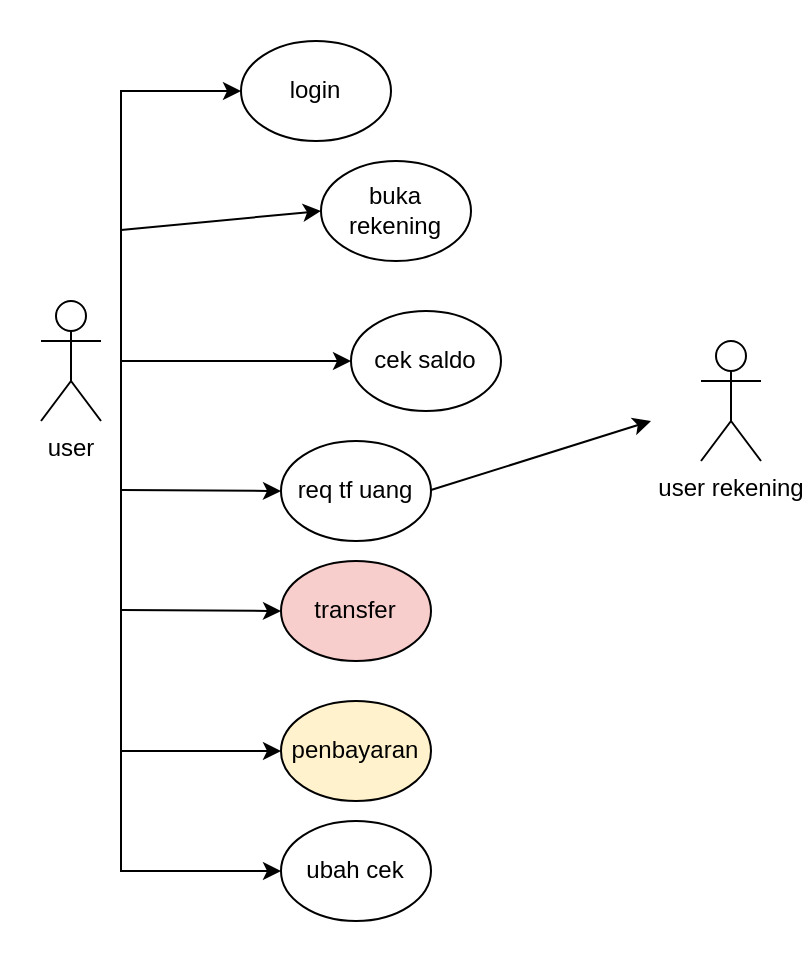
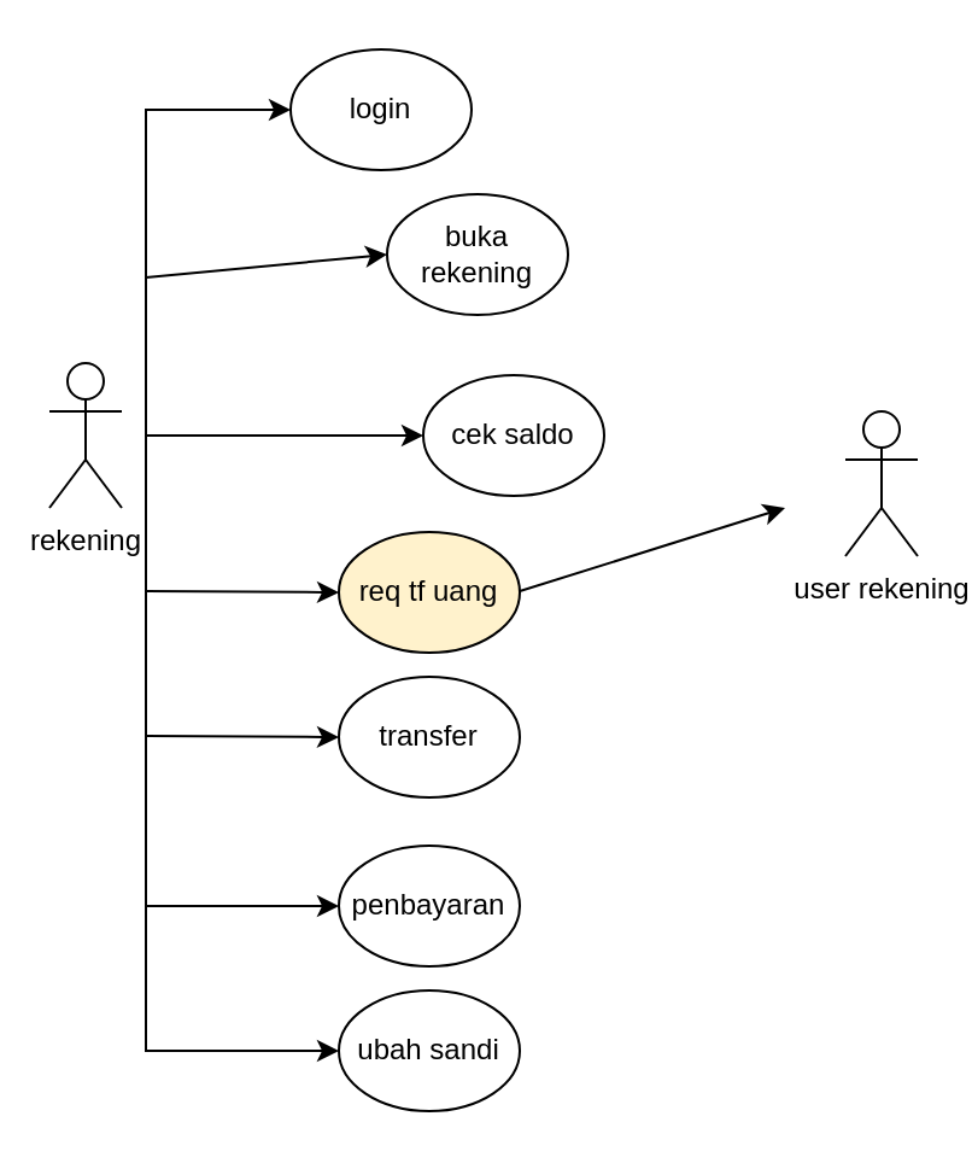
- <mxCell id="2" value="user" style="shape=umlActor;verticalLabelPosition=bottom;verticalAlign=top;html=1;outlineConnect=0;" vertex="1" parent="1"><mxGeometry x="20" y="150" width="30" height="60" as="geometry" /></mxCell>
+ <mxCell id="2" value="rekening" style="shape=umlActor;verticalLabelPosition=bottom;verticalAlign=top;html=1;outlineConnect=0;" vertex="1" parent="1"><mxGeometry x="20" y="150" width="30" height="60" as="geometry" /></mxCell>
- <mxCell id="8" value="req tf uang" style="ellipse;whiteSpace=wrap;html=1;" vertex="1" parent="1"><mxGeometry x="140" y="220" width="75" height="50" as="geometry" /></mxCell>
+ <mxCell id="8" value="req tf uang" style="ellipse;whiteSpace=wrap;html=1;fillColor=#fff2cc;" vertex="1" parent="1"><mxGeometry x="140" y="220" width="75" height="50" as="geometry" /></mxCell>
- <mxCell id="6" value="transfer" style="ellipse;whiteSpace=wrap;html=1;fillColor=#f8cecc;" vertex="1" parent="1"><mxGeometry x="140" y="280" width="75" height="50" as="geometry" /></mxCell>
+ <mxCell id="6" value="transfer" style="ellipse;whiteSpace=wrap;html=1;" vertex="1" parent="1"><mxGeometry x="140" y="280" width="75" height="50" as="geometry" /></mxCell>
- <mxCell id="17" value="penbayaran" style="ellipse;whiteSpace=wrap;html=1;fillColor=#fff2cc;" vertex="1" parent="1"><mxGeometry x="140" y="350" width="75" height="50" as="geometry" /></mxCell>
+ <mxCell id="17" value="penbayaran" style="ellipse;whiteSpace=wrap;html=1;" vertex="1" parent="1"><mxGeometry x="140" y="350" width="75" height="50" as="geometry" /></mxCell>
- <mxCell id="7" value="ubah cek" style="ellipse;whiteSpace=wrap;html=1;" vertex="1" parent="1"><mxGeometry x="140" y="410" width="75" height="50" as="geometry" /></mxCell>
+ <mxCell id="7" value="ubah sandi" style="ellipse;whiteSpace=wrap;html=1;" vertex="1" parent="1"><mxGeometry x="140" y="410" width="75" height="50" as="geometry" /></mxCell>
